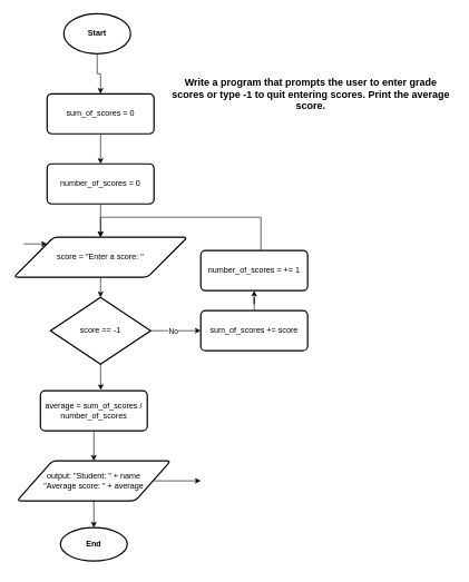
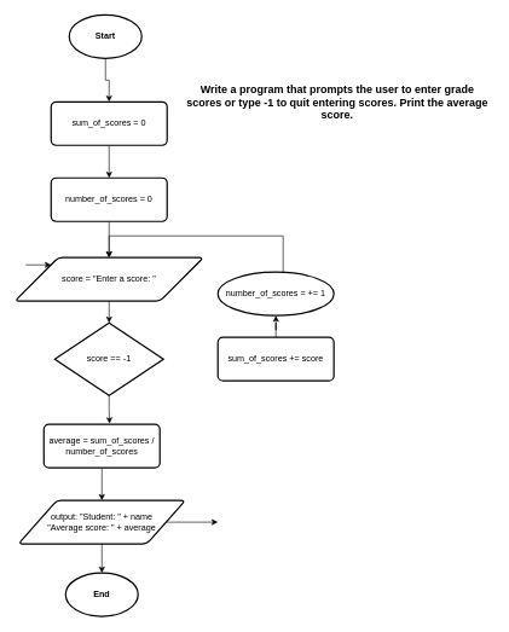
- <mxCell id="18" value="number_of_scores = += 1" style="rounded=1;whiteSpace=wrap;html=1;absoluteArcSize=1;arcSize=14;strokeWidth=2;" parent="1" vertex="1"><mxGeometry x="300" y="375" width="160" height="60" as="geometry" /></mxCell>
+ <mxCell id="18" value="number_of_scores = += 1" style="ellipse;whiteSpace=wrap;html=1;absoluteArcSize=1;arcSize=14;strokeWidth=2;" parent="1" vertex="1"><mxGeometry x="300" y="375" width="160" height="60" as="geometry" /></mxCell>
- <mxCell id="9" style="edgeStyle=orthogonalEdgeStyle;rounded=0;orthogonalLoop=1;jettySize=auto;html=1;entryX=0;entryY=0.5;entryDx=0;entryDy=0;" parent="1" source="12" target="16" edge="1"><mxGeometry relative="1" as="geometry" /></mxCell>
- <mxCell id="10" value="No" style="edgeLabel;html=1;align=center;verticalAlign=middle;resizable=0;points=[];" parent="9" vertex="1" connectable="0"><mxGeometry x="-0.123" relative="1" as="geometry"><mxPoint as="offset" /></mxGeometry></mxCell>
- <mxCell id="4" value="&lt;b&gt;End&lt;/b&gt;" style="strokeWidth=2;html=1;shape=mxgraph.flowchart.start_1;whiteSpace=wrap;" parent="1" vertex="1"><mxGeometry x="90" y="790" width="100" height="50" as="geometry" /></mxCell>
+ <mxCell id="4" value="&lt;b&gt;End&lt;/b&gt;" style="strokeWidth=2;html=1;shape=mxgraph.flowchart.start_1;whiteSpace=wrap;" parent="1" vertex="1"><mxGeometry x="90" y="790" width="100" height="60" as="geometry" /></mxCell>
